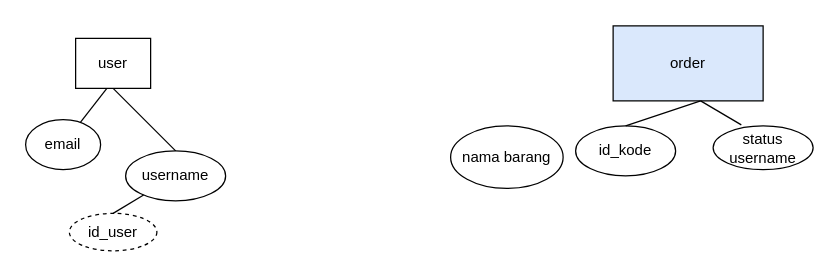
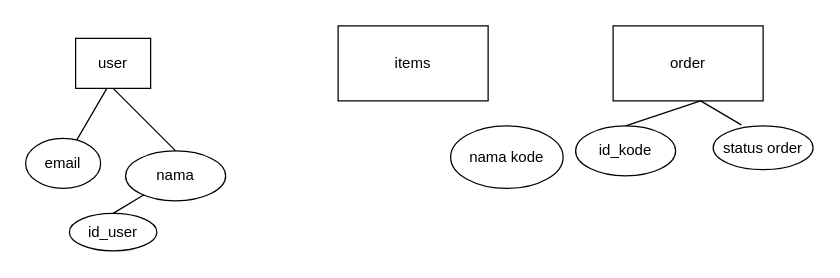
+ <mxCell id="3" value="items" style="rounded=0;whiteSpace=wrap;html=1;" vertex="1" parent="1"><mxGeometry x="270" y="20" width="120" height="60" as="geometry" /></mxCell>
- <mxCell id="4" value="order" style="rounded=0;whiteSpace=wrap;html=1;fillColor=#dae8fc;" vertex="1" parent="1"><mxGeometry x="490" y="20" width="120" height="60" as="geometry" /></mxCell>
+ <mxCell id="4" value="order" style="rounded=0;whiteSpace=wrap;html=1;" vertex="1" parent="1"><mxGeometry x="490" y="20" width="120" height="60" as="geometry" /></mxCell>
- <mxCell id="7" value="email" style="ellipse;whiteSpace=wrap;html=1;rounded=0;" vertex="1" parent="1"><mxGeometry x="20" y="95" width="60" height="40" as="geometry" /></mxCell>
+ <mxCell id="7" value="email" style="ellipse;whiteSpace=wrap;html=1;rounded=0;" vertex="1" parent="1"><mxGeometry y="110" width="60" height="40" as="geometry" x="20" /></mxCell>
- <mxCell id="13" value="status username" style="ellipse;whiteSpace=wrap;html=1;" vertex="1" parent="1"><mxGeometry x="570" y="100" width="80" height="35" as="geometry" /></mxCell>
+ <mxCell id="13" value="status order" style="ellipse;whiteSpace=wrap;html=1;" vertex="1" parent="1"><mxGeometry x="570" y="100" width="80" height="35" as="geometry" /></mxCell>
- <mxCell id="10" value="nama barang" style="ellipse;whiteSpace=wrap;html=1;" vertex="1" parent="1"><mxGeometry x="360" y="100" width="90" height="50" as="geometry" /></mxCell>
+ <mxCell id="10" value="nama kode" style="ellipse;whiteSpace=wrap;html=1;" vertex="1" parent="1"><mxGeometry x="360" y="100" width="90" height="50" as="geometry" /></mxCell>
- <mxCell id="6" value="username" style="ellipse;whiteSpace=wrap;html=1;rounded=0;" vertex="1" parent="1"><mxGeometry x="100" y="120" width="80" height="40" as="geometry" /></mxCell>
+ <mxCell id="6" value="nama" style="ellipse;whiteSpace=wrap;html=1;rounded=0;" vertex="1" parent="1"><mxGeometry x="100" y="120" width="80" height="40" as="geometry" /></mxCell>
- <mxCell id="5" value="id_user" style="ellipse;whiteSpace=wrap;html=1;rounded=0;dashed=1;" vertex="1" parent="1"><mxGeometry x="55" y="170" width="70" height="30" as="geometry" /></mxCell>
+ <mxCell id="5" value="id_user" style="ellipse;whiteSpace=wrap;html=1;rounded=0;" vertex="1" parent="1"><mxGeometry x="55" y="170" width="70" height="30" as="geometry" /></mxCell>
